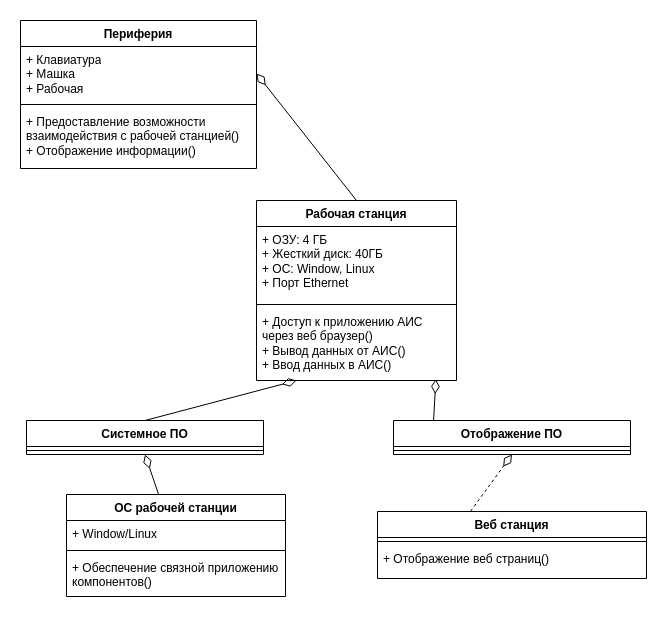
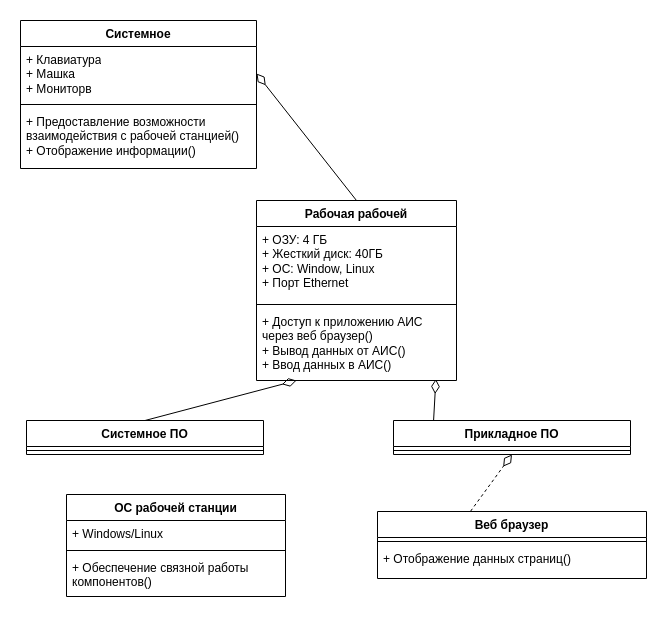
- <mxCell id="17" value="Периферия" style="swimlane;fontStyle=1;align=center;verticalAlign=top;childLayout=stackLayout;horizontal=1;startSize=26;horizontalStack=0;resizeParent=1;resizeParentMax=0;resizeLast=0;collapsible=1;marginBottom=0;whiteSpace=wrap;html=1;" vertex="1" parent="1"><mxGeometry x="20" y="20" width="236" height="148" as="geometry" /></mxCell>
+ <mxCell id="17" value="Системное" style="swimlane;fontStyle=1;align=center;verticalAlign=top;childLayout=stackLayout;horizontal=1;startSize=26;horizontalStack=0;resizeParent=1;resizeParentMax=0;resizeLast=0;collapsible=1;marginBottom=0;whiteSpace=wrap;html=1;" vertex="1" parent="1"><mxGeometry x="20" y="20" width="236" height="148" as="geometry" /></mxCell>
- <mxCell id="18" value="+ Клавиатура&lt;div&gt;+ Машка&lt;/div&gt;&lt;div&gt;+ Рабочая&lt;/div&gt;" style="text;strokeColor=none;fillColor=none;align=left;verticalAlign=top;spacingLeft=4;spacingRight=4;overflow=hidden;rotatable=0;points=[[0,0.5],[1,0.5]];portConstraint=eastwest;whiteSpace=wrap;html=1;" vertex="1" parent="17"><mxGeometry y="26" width="236" height="54" as="geometry" /></mxCell>
+ <mxCell id="18" value="+ Клавиатура&lt;div&gt;+ Машка&lt;/div&gt;&lt;div&gt;+ Мониторв&lt;/div&gt;" style="text;strokeColor=none;fillColor=none;align=left;verticalAlign=top;spacingLeft=4;spacingRight=4;overflow=hidden;rotatable=0;points=[[0,0.5],[1,0.5]];portConstraint=eastwest;whiteSpace=wrap;html=1;" vertex="1" parent="17"><mxGeometry y="26" width="236" height="54" as="geometry" /></mxCell>
- <mxCell id="12" value="Рабочая станция" style="swimlane;fontStyle=1;align=center;verticalAlign=top;childLayout=stackLayout;horizontal=1;startSize=26;horizontalStack=0;resizeParent=1;resizeParentMax=0;resizeLast=0;collapsible=1;marginBottom=0;whiteSpace=wrap;html=1;" vertex="1" parent="1"><mxGeometry x="256" y="200" width="200" height="180" as="geometry" /></mxCell>
+ <mxCell id="12" value="Рабочая рабочей" style="swimlane;fontStyle=1;align=center;verticalAlign=top;childLayout=stackLayout;horizontal=1;startSize=26;horizontalStack=0;resizeParent=1;resizeParentMax=0;resizeLast=0;collapsible=1;marginBottom=0;whiteSpace=wrap;html=1;" vertex="1" parent="1"><mxGeometry x="256" y="200" width="200" height="180" as="geometry" /></mxCell>
- <mxCell id="4" value="Отображение ПО" style="swimlane;fontStyle=1;align=center;verticalAlign=top;childLayout=stackLayout;horizontal=1;startSize=26;horizontalStack=0;resizeParent=1;resizeParentMax=0;resizeLast=0;collapsible=1;marginBottom=0;whiteSpace=wrap;html=1;" vertex="1" parent="1"><mxGeometry x="393" y="420" width="237" height="34" as="geometry" /></mxCell>
+ <mxCell id="4" value="Прикладное ПО" style="swimlane;fontStyle=1;align=center;verticalAlign=top;childLayout=stackLayout;horizontal=1;startSize=26;horizontalStack=0;resizeParent=1;resizeParentMax=0;resizeLast=0;collapsible=1;marginBottom=0;whiteSpace=wrap;html=1;" vertex="1" parent="1"><mxGeometry x="393" y="420" width="237" height="34" as="geometry" /></mxCell>
- <mxCell id="10" value="" style="endArrow=diamondThin;endFill=0;endSize=12;html=1;rounded=0;entryX=0.5;entryY=1;entryDx=0;entryDy=0;" edge="1" parent="1" target="2" source="21"><mxGeometry width="160" relative="1" as="geometry"><mxPoint x="240.07" y="593" as="sourcePoint" /><mxPoint x="240.07" y="527" as="targetPoint" /><Array as="points" /></mxGeometry></mxCell>
- <mxCell id="6" value="Веб станция" style="swimlane;fontStyle=1;align=center;verticalAlign=top;childLayout=stackLayout;horizontal=1;startSize=26;horizontalStack=0;resizeParent=1;resizeParentMax=0;resizeLast=0;collapsible=1;marginBottom=0;whiteSpace=wrap;html=1;" vertex="1" parent="1"><mxGeometry x="377" y="511" width="269" height="67" as="geometry" /></mxCell>
+ <mxCell id="6" value="Веб браузер" style="swimlane;fontStyle=1;align=center;verticalAlign=top;childLayout=stackLayout;horizontal=1;startSize=26;horizontalStack=0;resizeParent=1;resizeParentMax=0;resizeLast=0;collapsible=1;marginBottom=0;whiteSpace=wrap;html=1;" vertex="1" parent="1"><mxGeometry x="377" y="511" width="269" height="67" as="geometry" /></mxCell>
- <mxCell id="22" value="+ Window/Linux" style="text;strokeColor=none;fillColor=none;align=left;verticalAlign=top;spacingLeft=4;spacingRight=4;overflow=hidden;rotatable=0;points=[[0,0.5],[1,0.5]];portConstraint=eastwest;whiteSpace=wrap;html=1;" vertex="1" parent="21"><mxGeometry y="26" width="219" height="26" as="geometry" /></mxCell>
+ <mxCell id="22" value="+ Windows/Linux" style="text;strokeColor=none;fillColor=none;align=left;verticalAlign=top;spacingLeft=4;spacingRight=4;overflow=hidden;rotatable=0;points=[[0,0.5],[1,0.5]];portConstraint=eastwest;whiteSpace=wrap;html=1;" vertex="1" parent="21"><mxGeometry y="26" width="219" height="26" as="geometry" /></mxCell>
- <mxCell id="8" value="&lt;div&gt;+ Отображение веб страниц()&lt;/div&gt;" style="text;strokeColor=none;fillColor=none;align=left;verticalAlign=top;spacingLeft=4;spacingRight=4;overflow=hidden;rotatable=0;points=[[0,0.5],[1,0.5]];portConstraint=eastwest;whiteSpace=wrap;html=1;" vertex="1" parent="6"><mxGeometry y="34" width="269" height="33" as="geometry" /></mxCell>
+ <mxCell id="8" value="&lt;div&gt;+ Отображение данных страниц()&lt;/div&gt;" style="text;strokeColor=none;fillColor=none;align=left;verticalAlign=top;spacingLeft=4;spacingRight=4;overflow=hidden;rotatable=0;points=[[0,0.5],[1,0.5]];portConstraint=eastwest;whiteSpace=wrap;html=1;" vertex="1" parent="6"><mxGeometry y="34" width="269" height="33" as="geometry" /></mxCell>
- <mxCell id="24" value="+ Обеспечение связной приложению компонентов()" style="text;strokeColor=none;fillColor=none;align=left;verticalAlign=top;spacingLeft=4;spacingRight=4;overflow=hidden;rotatable=0;points=[[0,0.5],[1,0.5]];portConstraint=eastwest;whiteSpace=wrap;html=1;" vertex="1" parent="21"><mxGeometry y="60" width="219" height="42" as="geometry" /></mxCell>
+ <mxCell id="24" value="+ Обеспечение связной работы компонентов()" style="text;strokeColor=none;fillColor=none;align=left;verticalAlign=top;spacingLeft=4;spacingRight=4;overflow=hidden;rotatable=0;points=[[0,0.5],[1,0.5]];portConstraint=eastwest;whiteSpace=wrap;html=1;" vertex="1" parent="21"><mxGeometry y="60" width="219" height="42" as="geometry" /></mxCell>
